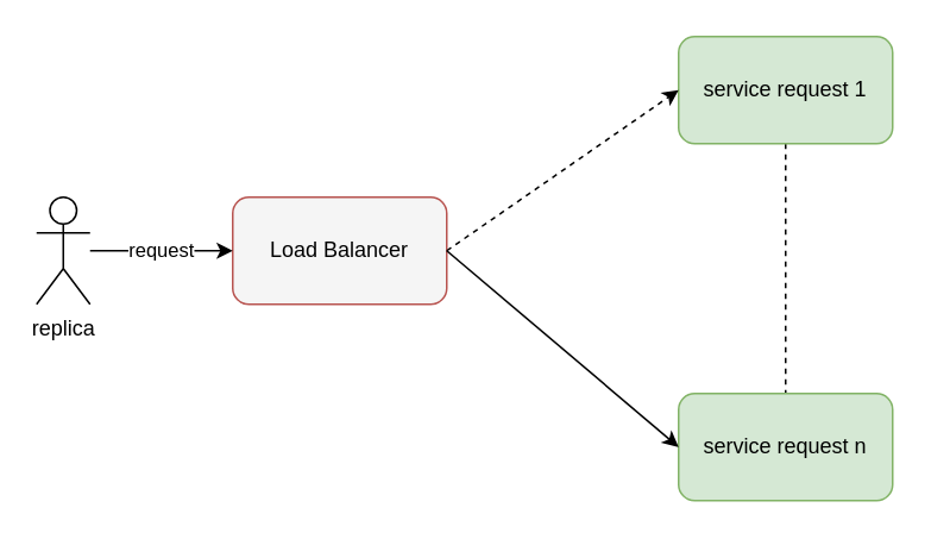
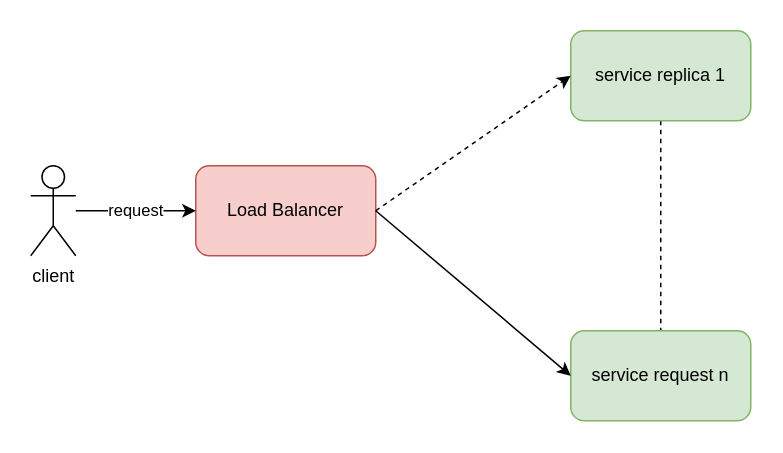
- <mxCell id="6" value="service request 1" style="rounded=1;whiteSpace=wrap;html=1;fillColor=#d5e8d4;strokeColor=#82b366;sketch=0;shadow=0;" vertex="1" parent="1"><mxGeometry x="380" y="20" width="120" height="60" as="geometry" /></mxCell>
+ <mxCell id="6" value="service replica 1" style="rounded=1;whiteSpace=wrap;html=1;fillColor=#d5e8d4;strokeColor=#82b366;sketch=0;shadow=0;" vertex="1" parent="1"><mxGeometry x="380" y="20" width="120" height="60" as="geometry" /></mxCell>
- <mxCell id="2" value="Load Balancer" style="rounded=1;whiteSpace=wrap;html=1;fillColor=#f5f5f5;strokeColor=#b85450;sketch=0;glass=0;shadow=0;" parent="1" vertex="1"><mxGeometry x="130" y="110" width="120" height="60" as="geometry" /></mxCell>
+ <mxCell id="2" value="Load Balancer" style="rounded=1;whiteSpace=wrap;html=1;fillColor=#f8cecc;strokeColor=#b85450;sketch=0;glass=0;shadow=0;" parent="1" vertex="1"><mxGeometry x="130" y="110" width="120" height="60" as="geometry" /></mxCell>
- <mxCell id="4" value="replica" style="shape=umlActor;verticalLabelPosition=bottom;verticalAlign=top;html=1;outlineConnect=0;" vertex="1" parent="1"><mxGeometry x="20" y="110" width="30" height="60" as="geometry" /></mxCell>
+ <mxCell id="4" value="client" style="shape=umlActor;verticalLabelPosition=bottom;verticalAlign=top;html=1;outlineConnect=0;" vertex="1" parent="1"><mxGeometry x="20" y="110" width="30" height="60" as="geometry" /></mxCell>
